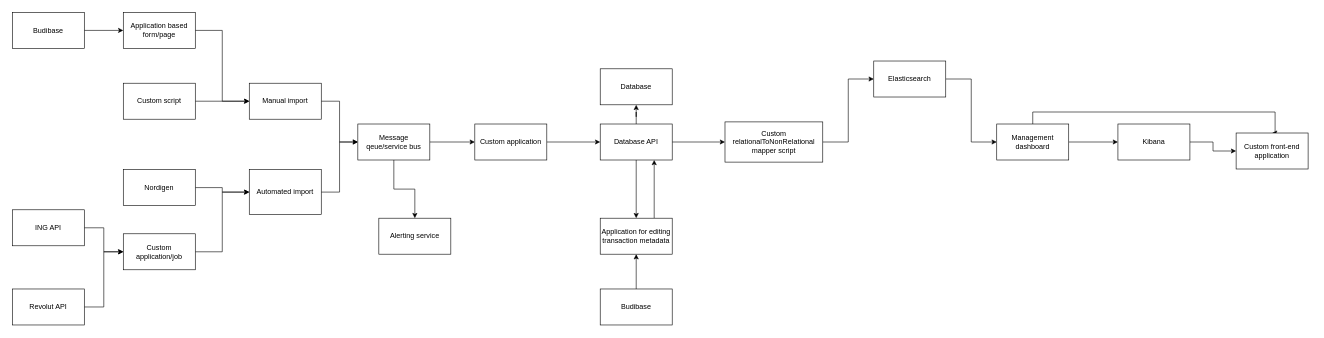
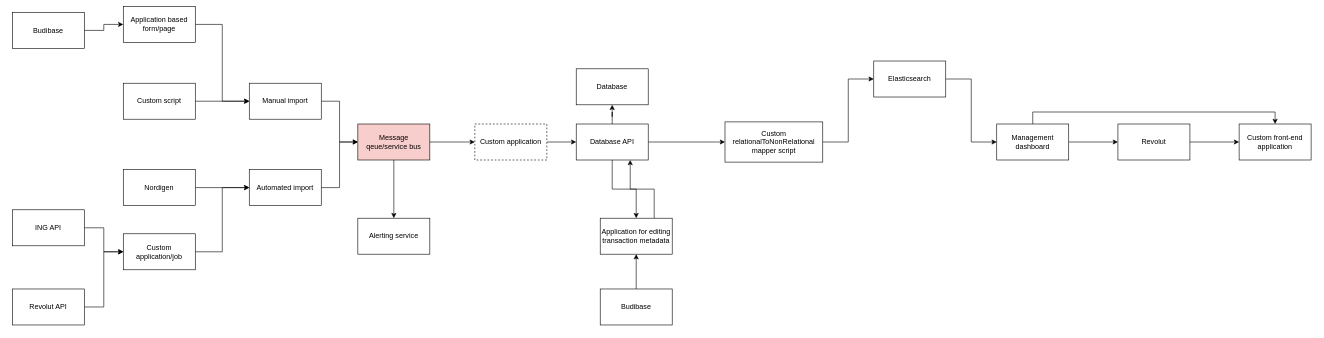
- <mxCell id="16" value="Application based form/page" style="rounded=0;whiteSpace=wrap;html=1;" vertex="1" parent="1"><mxGeometry x="205" y="20" width="120" height="60" as="geometry" /></mxCell>
+ <mxCell id="16" value="Application based form/page" style="rounded=0;whiteSpace=wrap;html=1;" vertex="1" parent="1"><mxGeometry x="205" y="10" width="120" height="60" as="geometry" /></mxCell>
- <mxCell id="2" value="Database" style="rounded=0;whiteSpace=wrap;html=1;" vertex="1" parent="1"><mxGeometry x="1000" y="114" width="120" height="60" as="geometry" /></mxCell>
+ <mxCell id="2" value="Database" style="rounded=0;whiteSpace=wrap;html=1;" vertex="1" parent="1"><mxGeometry x="960" y="114" width="120" height="60" as="geometry" /></mxCell>
- <mxCell id="21" value="Message qeue/service bus" style="rounded=0;whiteSpace=wrap;html=1;" vertex="1" parent="1"><mxGeometry x="596" y="206" width="120" height="60" as="geometry" /></mxCell>
+ <mxCell id="21" value="Message qeue/service bus" style="rounded=0;whiteSpace=wrap;html=1;fillColor=#f8cecc;" vertex="1" parent="1"><mxGeometry x="596" y="206" width="120" height="60" as="geometry" /></mxCell>
- <mxCell id="23" value="Custom application" style="rounded=0;whiteSpace=wrap;html=1;" vertex="1" parent="1"><mxGeometry x="791" y="206" width="120" height="60" as="geometry" /></mxCell>
+ <mxCell id="23" value="Custom application" style="rounded=0;whiteSpace=wrap;html=1;dashed=1;" vertex="1" parent="1"><mxGeometry x="791" y="206" width="120" height="60" as="geometry" /></mxCell>
- <mxCell id="27" value="Database API" style="rounded=0;whiteSpace=wrap;html=1;" vertex="1" parent="1"><mxGeometry x="1000" y="206" width="120" height="60" as="geometry" /></mxCell>
+ <mxCell id="27" value="Database API" style="rounded=0;whiteSpace=wrap;html=1;" vertex="1" parent="1"><mxGeometry x="960" y="206" width="120" height="60" as="geometry" /></mxCell>
- <mxCell id="39" value="Kibana" style="rounded=0;whiteSpace=wrap;html=1;" vertex="1" parent="1"><mxGeometry x="1863" y="206" width="120" height="60" as="geometry" /></mxCell>
+ <mxCell id="39" value="Revolut" style="rounded=0;whiteSpace=wrap;html=1;" vertex="1" parent="1"><mxGeometry x="1863" y="206" width="120" height="60" as="geometry" /></mxCell>
- <mxCell id="40" value="Custom front-end application" style="rounded=0;whiteSpace=wrap;html=1;" vertex="1" parent="1"><mxGeometry x="2060" y="221" width="120" height="60" as="geometry" /></mxCell>
+ <mxCell id="40" value="Custom front-end application" style="rounded=0;whiteSpace=wrap;html=1;" vertex="1" parent="1"><mxGeometry x="2065" y="206" width="120" height="60" as="geometry" /></mxCell>
- <mxCell id="8" value="Automated import" style="rounded=0;whiteSpace=wrap;html=1;" vertex="1" parent="1"><mxGeometry x="415" y="282" width="120" height="75" as="geometry" /></mxCell>
+ <mxCell id="8" value="Automated import" style="rounded=0;whiteSpace=wrap;html=1;" vertex="1" parent="1"><mxGeometry x="415" y="282" width="120" height="60" as="geometry" /></mxCell>
- <mxCell id="32" value="Alerting service" style="rounded=0;whiteSpace=wrap;html=1;" vertex="1" parent="1"><mxGeometry x="631" y="363" width="120" height="60" as="geometry" /></mxCell>
+ <mxCell id="32" value="Alerting service" style="rounded=0;whiteSpace=wrap;html=1;" vertex="1" parent="1"><mxGeometry x="596" y="363" width="120" height="60" as="geometry" /></mxCell>
